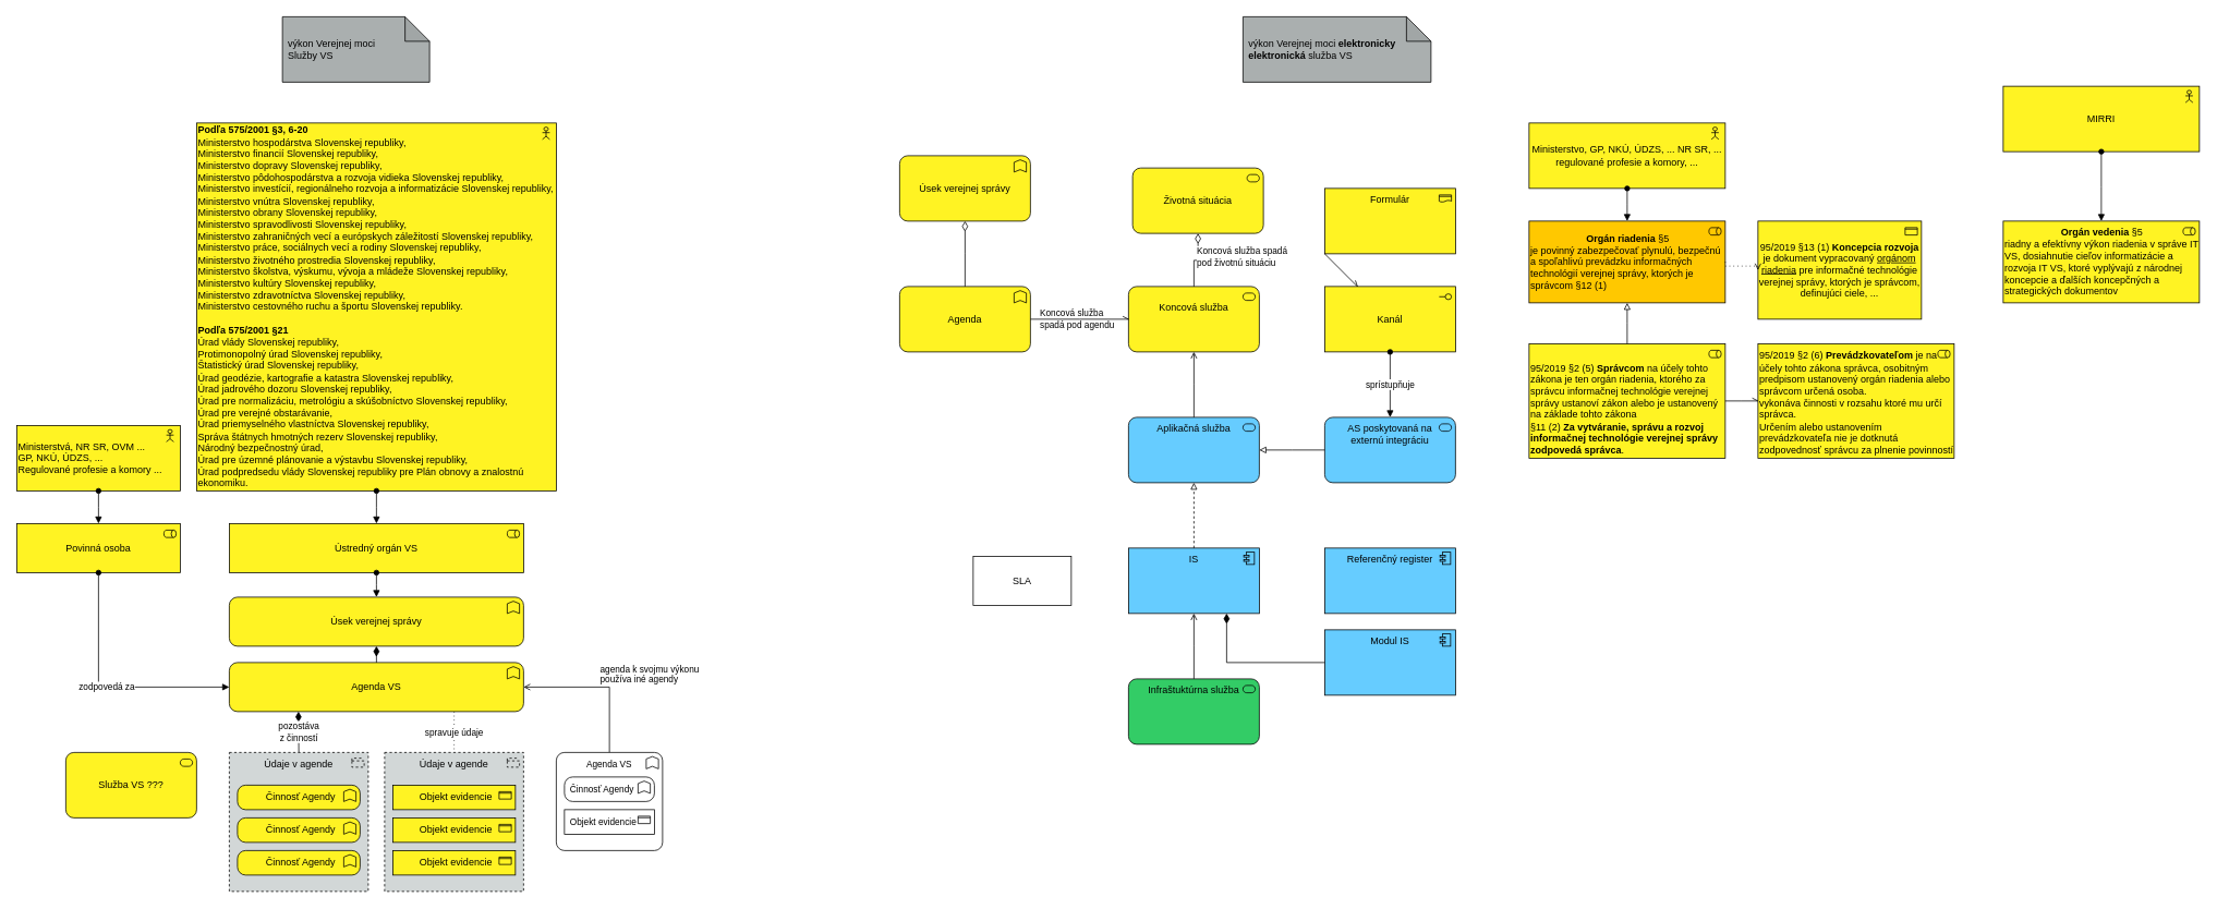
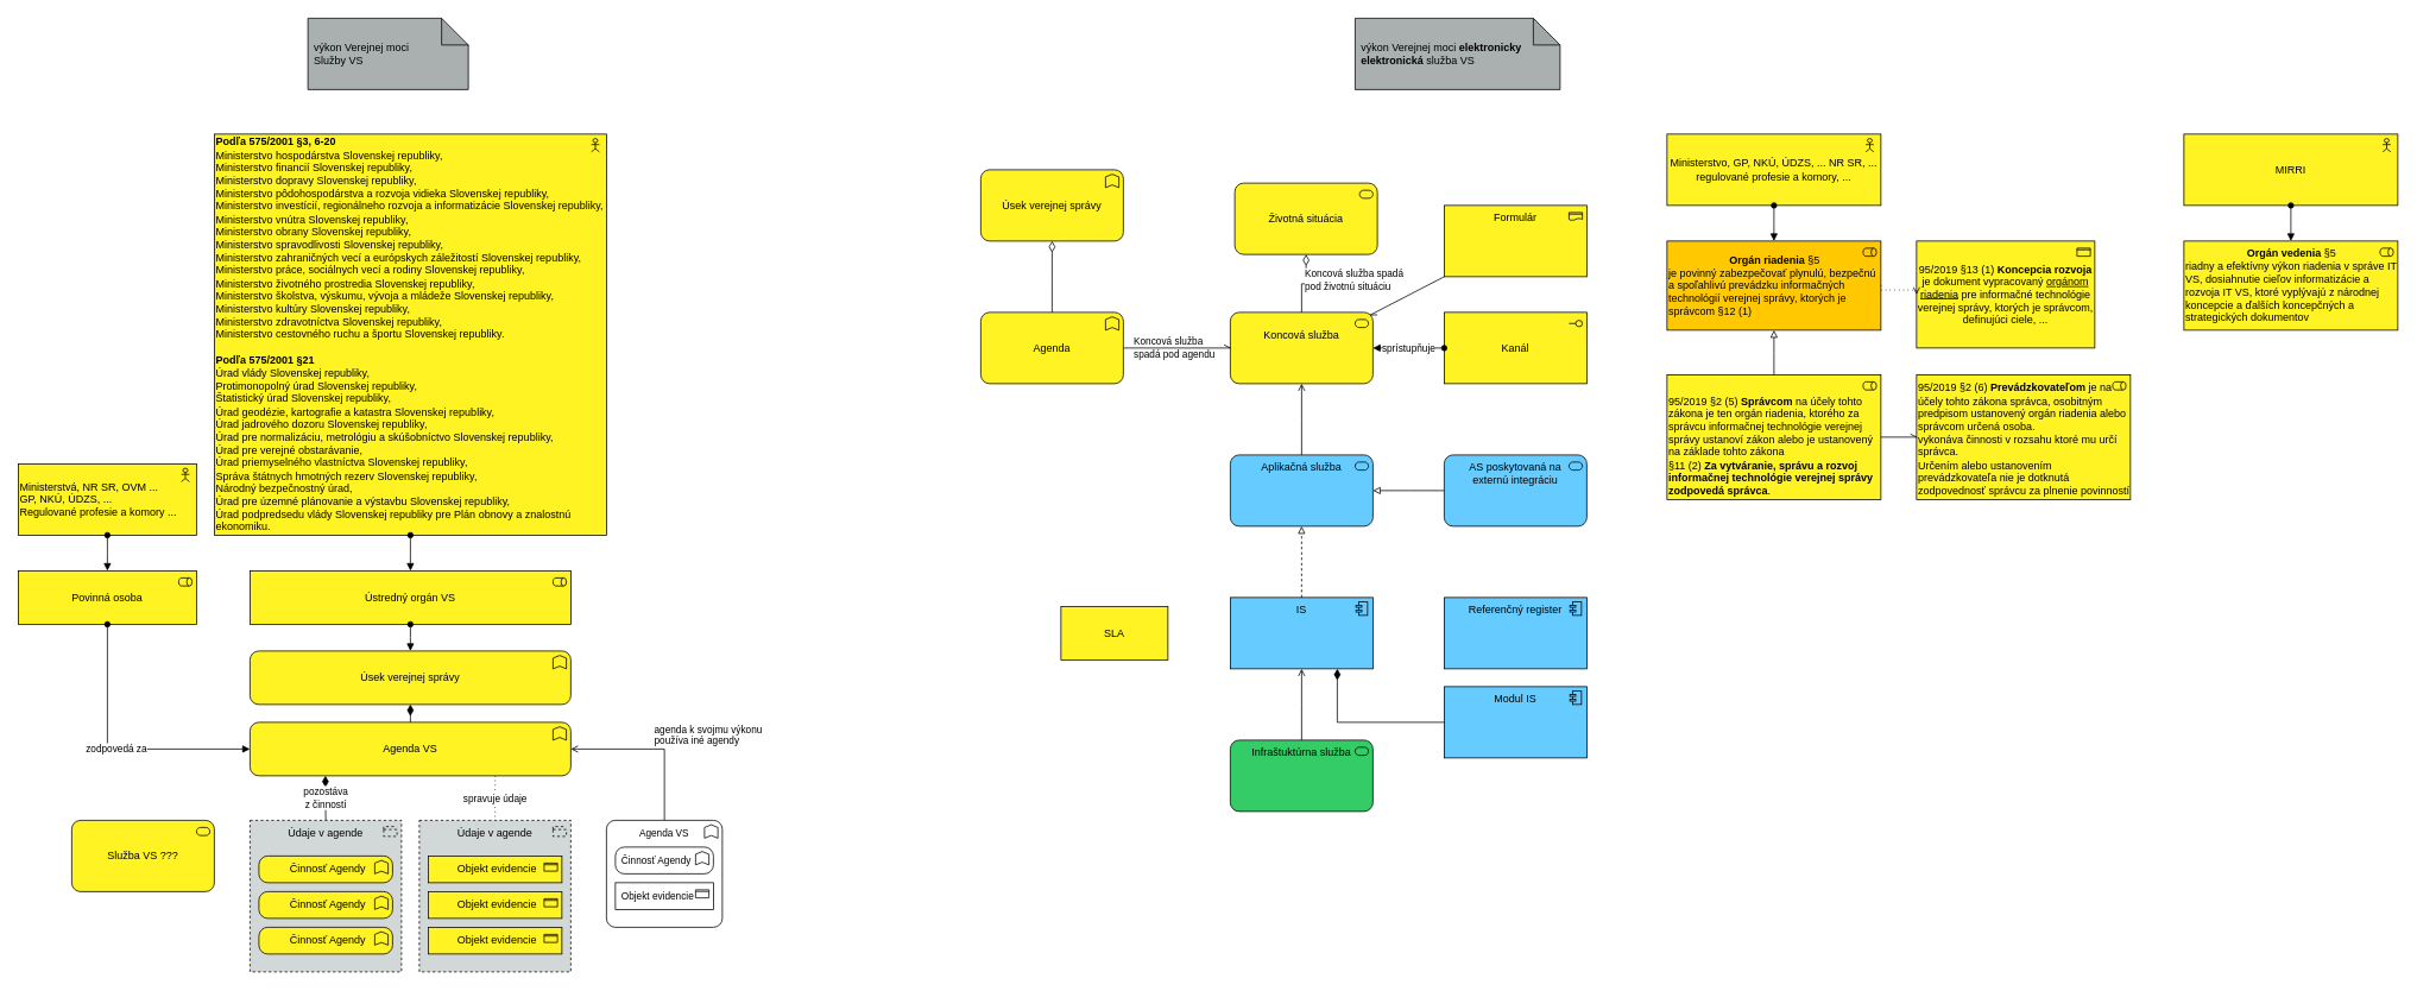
- <mxCell id="66" value="&lt;span style=&quot;text-align: justify;&quot;&gt;MIRRI&lt;/span&gt;" style="html=1;outlineConnect=0;whiteSpace=wrap;fillColor=#FFF323;shape=mxgraph.archimate3.application;appType=actor;archiType=square;strokeColor=#000000;" vertex="1" parent="1"><mxGeometry x="2450" y="105" width="240" height="80" as="geometry" /></mxCell>
+ <mxCell id="66" value="&lt;span style=&quot;text-align: justify;&quot;&gt;MIRRI&lt;/span&gt;" style="html=1;outlineConnect=0;whiteSpace=wrap;fillColor=#FFF323;shape=mxgraph.archimate3.application;appType=actor;archiType=square;strokeColor=#000000;" vertex="1" parent="1"><mxGeometry x="2450" y="150" width="240" height="80" as="geometry" /></mxCell>
- <mxCell id="55" value="" style="html=1;endArrow=openAsync;elbow=vertical;rounded=0;endFill=0;exitX=0;exitY=1;exitDx=0;exitDy=0;exitPerimeter=0;" parent="1" source="18" target="36" edge="1"><mxGeometry width="160" relative="1" as="geometry"><mxPoint x="980" y="580" as="sourcePoint" /><mxPoint x="1140" y="580" as="targetPoint" /></mxGeometry></mxCell>
+ <mxCell id="55" value="" style="html=1;endArrow=openAsync;elbow=vertical;rounded=0;endFill=0;exitX=0;exitY=1;exitDx=0;exitDy=0;exitPerimeter=0;entryX=1;entryY=0;entryDx=-2.9;entryDy=2.9;entryPerimeter=0;" parent="1" source="18" target="17" edge="1"><mxGeometry width="160" relative="1" as="geometry"><mxPoint x="980" y="580" as="sourcePoint" /><mxPoint x="1140" y="580" as="targetPoint" /></mxGeometry></mxCell>
- <mxCell id="37" value="sprístupňuje" style="endArrow=block;html=1;endFill=1;startArrow=oval;startFill=1;edgeStyle=elbowEdgeStyle;elbow=vertical;rounded=0;" parent="1" source="36" target="38" edge="1"><mxGeometry width="160" relative="1" as="geometry"><mxPoint x="1690" y="520" as="sourcePoint" /><mxPoint x="1850" y="520" as="targetPoint" /></mxGeometry></mxCell>
+ <mxCell id="37" value="sprístupňuje" style="endArrow=block;html=1;endFill=1;startArrow=oval;startFill=1;edgeStyle=elbowEdgeStyle;elbow=vertical;rounded=0;" parent="1" source="36" target="17" edge="1"><mxGeometry width="160" relative="1" as="geometry"><mxPoint x="1690" y="520" as="sourcePoint" /><mxPoint x="1850" y="520" as="targetPoint" /></mxGeometry></mxCell>
- <mxCell id="53" value="SLA" style="rounded=0;whiteSpace=wrap;html=1;" parent="1" vertex="1"><mxGeometry x="1190" y="680" width="120" height="60" as="geometry" /></mxCell>
+ <mxCell id="53" value="SLA" style="rounded=0;whiteSpace=wrap;html=1;fillColor=#fff323;" parent="1" vertex="1"><mxGeometry x="1190" y="680" width="120" height="60" as="geometry" /></mxCell>
